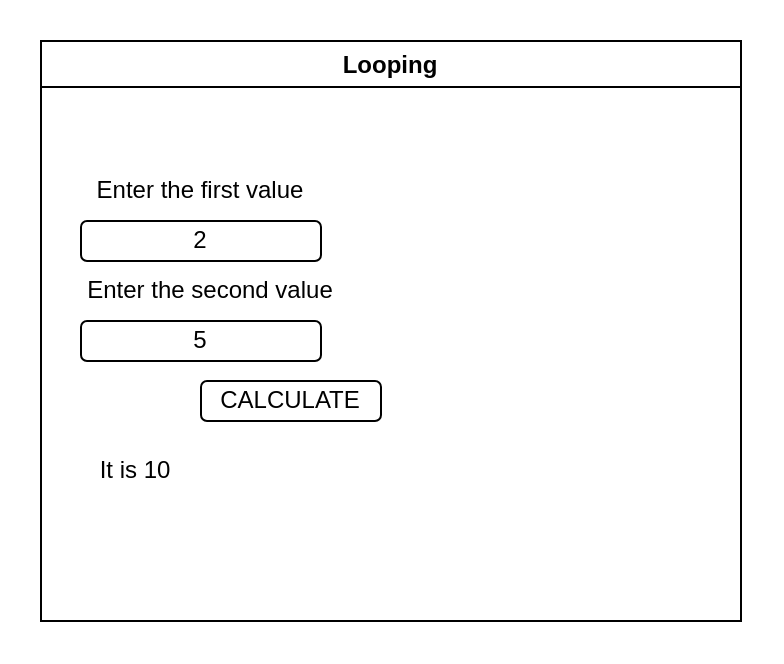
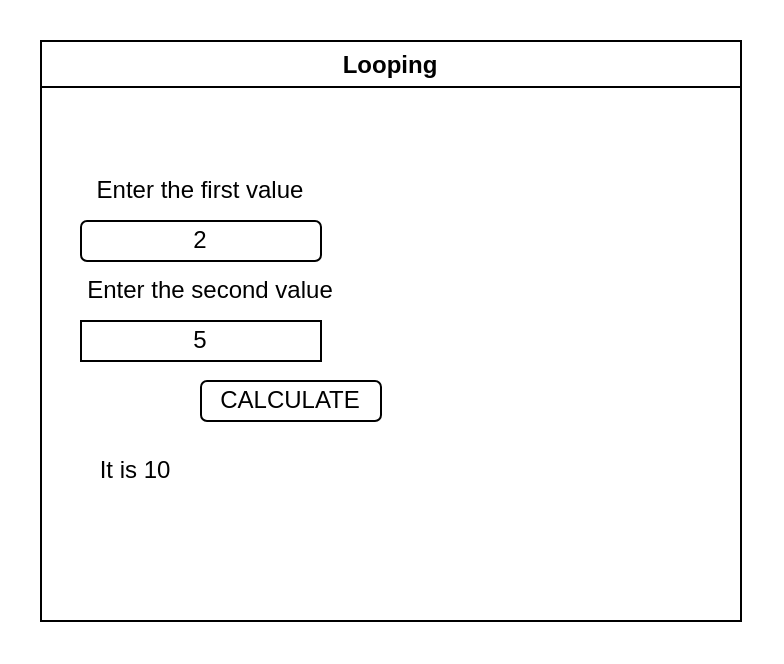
- <mxCell id="5" value="5" style="rounded=1;whiteSpace=wrap;html=1;" vertex="1" parent="2"><mxGeometry x="20" y="140" width="120" height="20" as="geometry" /></mxCell>
+ <mxCell id="5" value="5" style="whiteSpace=wrap;html=1;rounded=0;" vertex="1" parent="2"><mxGeometry x="20" y="140" width="120" height="20" as="geometry" /></mxCell>
